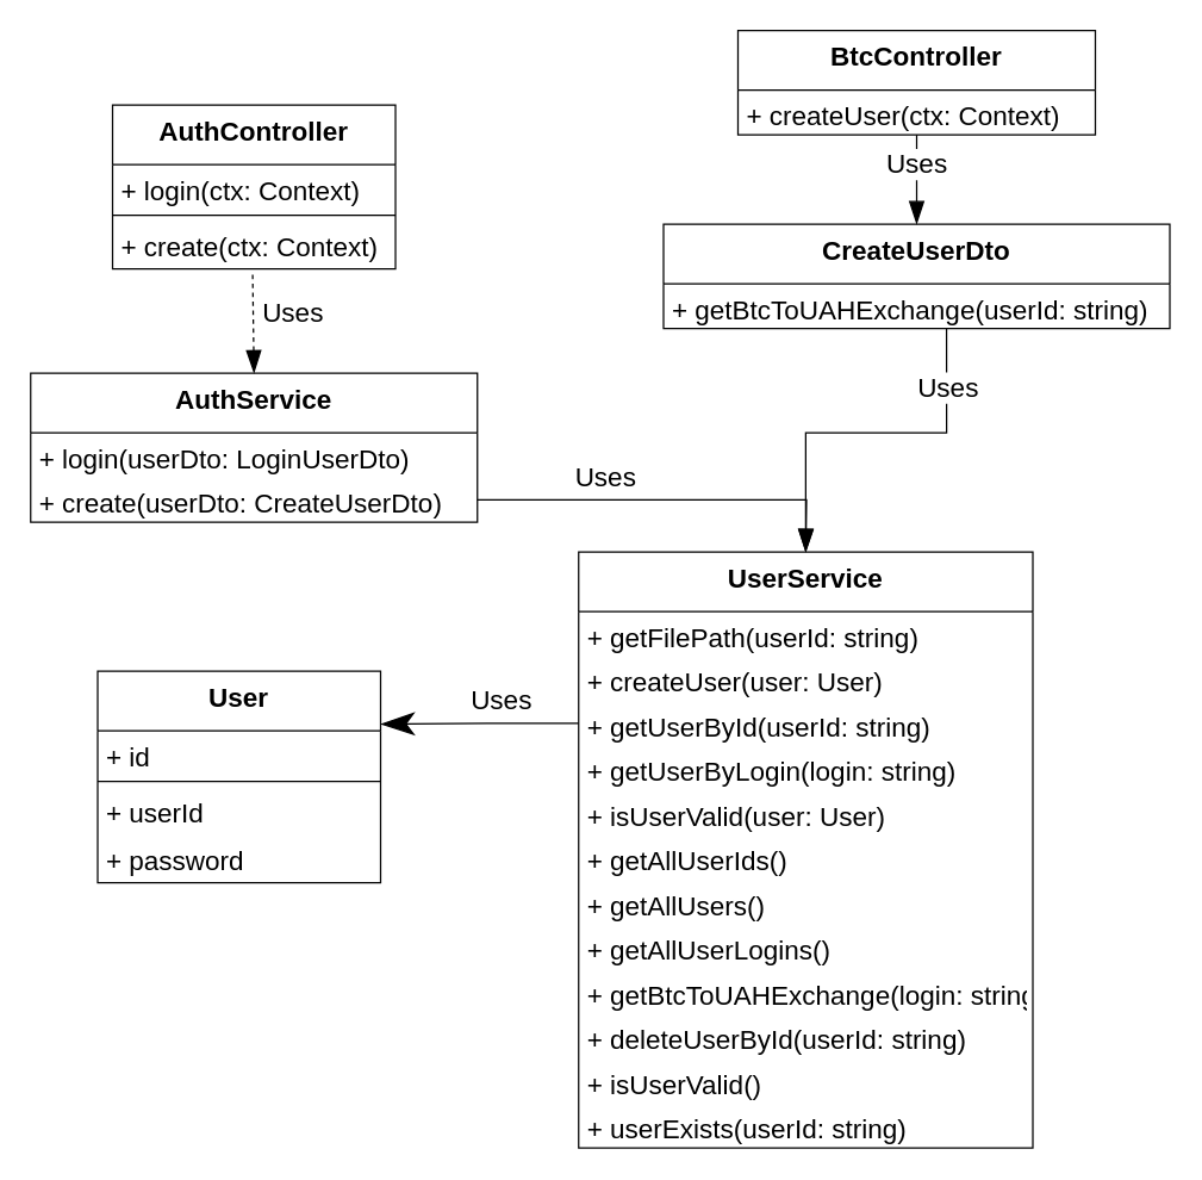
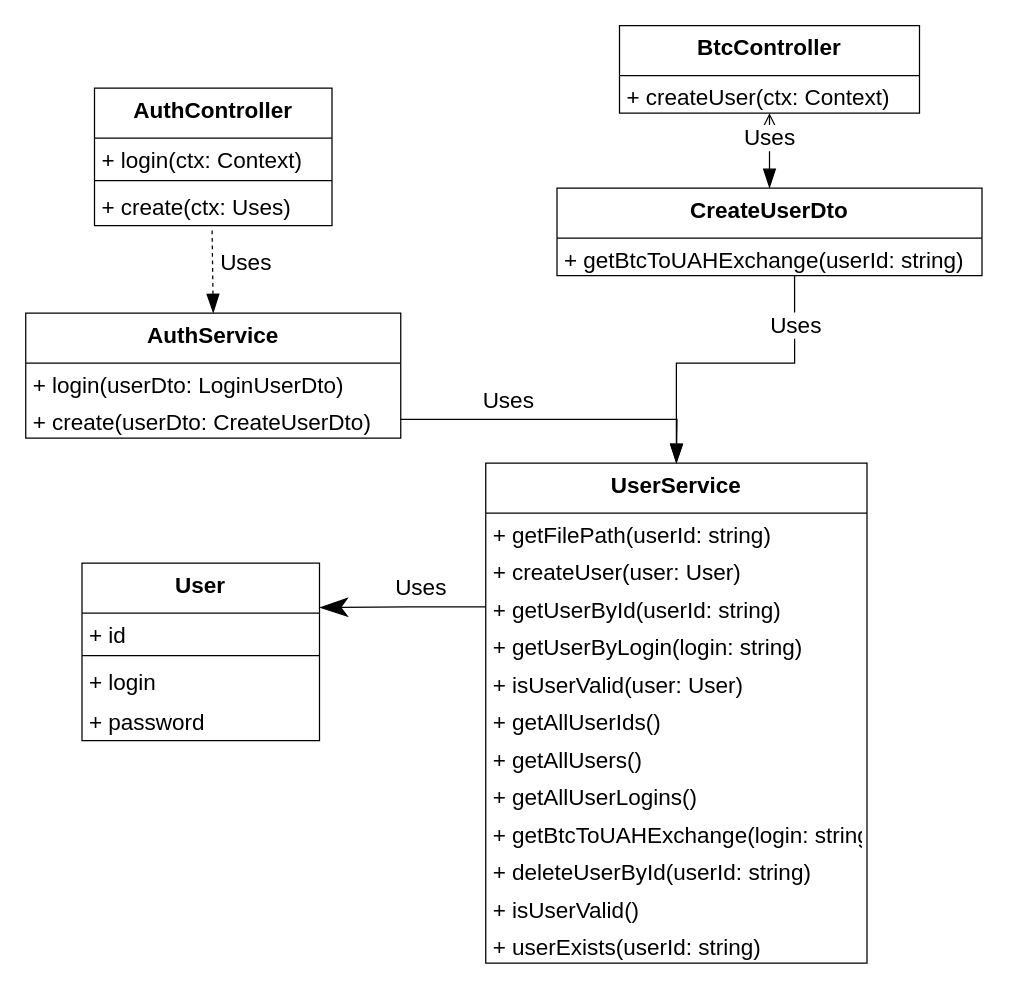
- <mxCell id="33" value="" style="endArrow=none;html=1;fontSize=18;exitX=0.5;exitY=0;exitDx=0;exitDy=0;startSize=13;endSize=20;endFill=0;entryX=0.5;entryY=1;entryDx=0;entryDy=0;startArrow=blockThin;startFill=1;" edge="1" parent="1" source="29" target="2"><mxGeometry width="50" height="50" relative="1" as="geometry"><mxPoint x="455" y="119" as="sourcePoint" /><mxPoint x="457" y="50" as="targetPoint" /></mxGeometry></mxCell>
+ <mxCell id="33" value="" style="endArrow=open;html=1;fontSize=18;exitX=0.5;exitY=0;exitDx=0;exitDy=0;startSize=13;endSize=20;endFill=0;entryX=0.5;entryY=1;entryDx=0;entryDy=0;startArrow=blockThin;startFill=1;" edge="1" parent="1" source="29" target="2"><mxGeometry width="50" height="50" relative="1" as="geometry"><mxPoint x="455" y="119" as="sourcePoint" /><mxPoint x="457" y="50" as="targetPoint" /></mxGeometry></mxCell>
- <mxCell id="7" value="+ create(ctx: Context)" style="text;strokeColor=none;fillColor=none;align=left;verticalAlign=top;spacingLeft=4;spacingRight=4;overflow=hidden;rotatable=0;points=[[0,0.5],[1,0.5]];portConstraint=eastwest;fontSize=18;" vertex="1" parent="4"><mxGeometry y="78" width="190" height="32" as="geometry" /></mxCell>
+ <mxCell id="7" value="+ create(ctx: Uses)" style="text;strokeColor=none;fillColor=none;align=left;verticalAlign=top;spacingLeft=4;spacingRight=4;overflow=hidden;rotatable=0;points=[[0,0.5],[1,0.5]];portConstraint=eastwest;fontSize=18;" vertex="1" parent="4"><mxGeometry y="78" width="190" height="32" as="geometry" /></mxCell>
- <mxCell id="37" value="+ userId" style="text;strokeColor=none;fillColor=none;align=left;verticalAlign=top;spacingLeft=4;spacingRight=4;overflow=hidden;rotatable=0;points=[[0,0.5],[1,0.5]];portConstraint=eastwest;fontSize=18;" vertex="1" parent="34"><mxGeometry y="78" width="190" height="32" as="geometry" /></mxCell>
+ <mxCell id="37" value="+ login" style="text;strokeColor=none;fillColor=none;align=left;verticalAlign=top;spacingLeft=4;spacingRight=4;overflow=hidden;rotatable=0;points=[[0,0.5],[1,0.5]];portConstraint=eastwest;fontSize=18;" vertex="1" parent="34"><mxGeometry y="78" width="190" height="32" as="geometry" /></mxCell>
